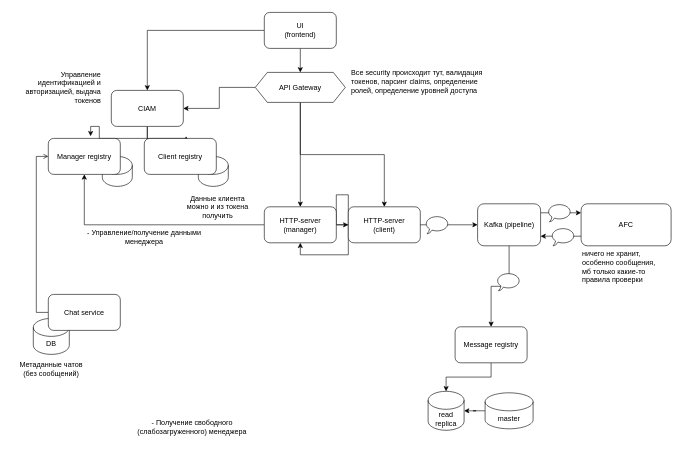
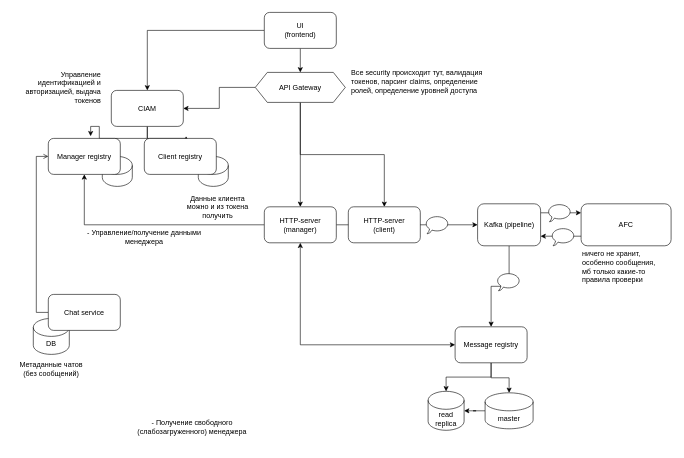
- <mxCell id="5" style="edgeStyle=orthogonalEdgeStyle;rounded=0;orthogonalLoop=1;jettySize=auto;html=1;exitX=0.5;exitY=1;exitDx=0;exitDy=0;startArrow=classic;startFill=1;" edge="1" parent="1" source="8" target="45"><mxGeometry relative="1" as="geometry" /></mxCell>
+ <mxCell id="5" style="edgeStyle=orthogonalEdgeStyle;rounded=0;orthogonalLoop=1;jettySize=auto;html=1;entryX=0;entryY=0.5;entryDx=0;entryDy=0;exitX=0.5;exitY=1;exitDx=0;exitDy=0;startArrow=classic;startFill=1;" edge="1" parent="1" source="8" target="26"><mxGeometry relative="1" as="geometry" /></mxCell>
+ <mxCell id="24" value="" style="edgeStyle=orthogonalEdgeStyle;rounded=0;orthogonalLoop=1;jettySize=auto;html=1;" edge="1" parent="1" source="26" target="28"><mxGeometry relative="1" as="geometry" /></mxCell>
